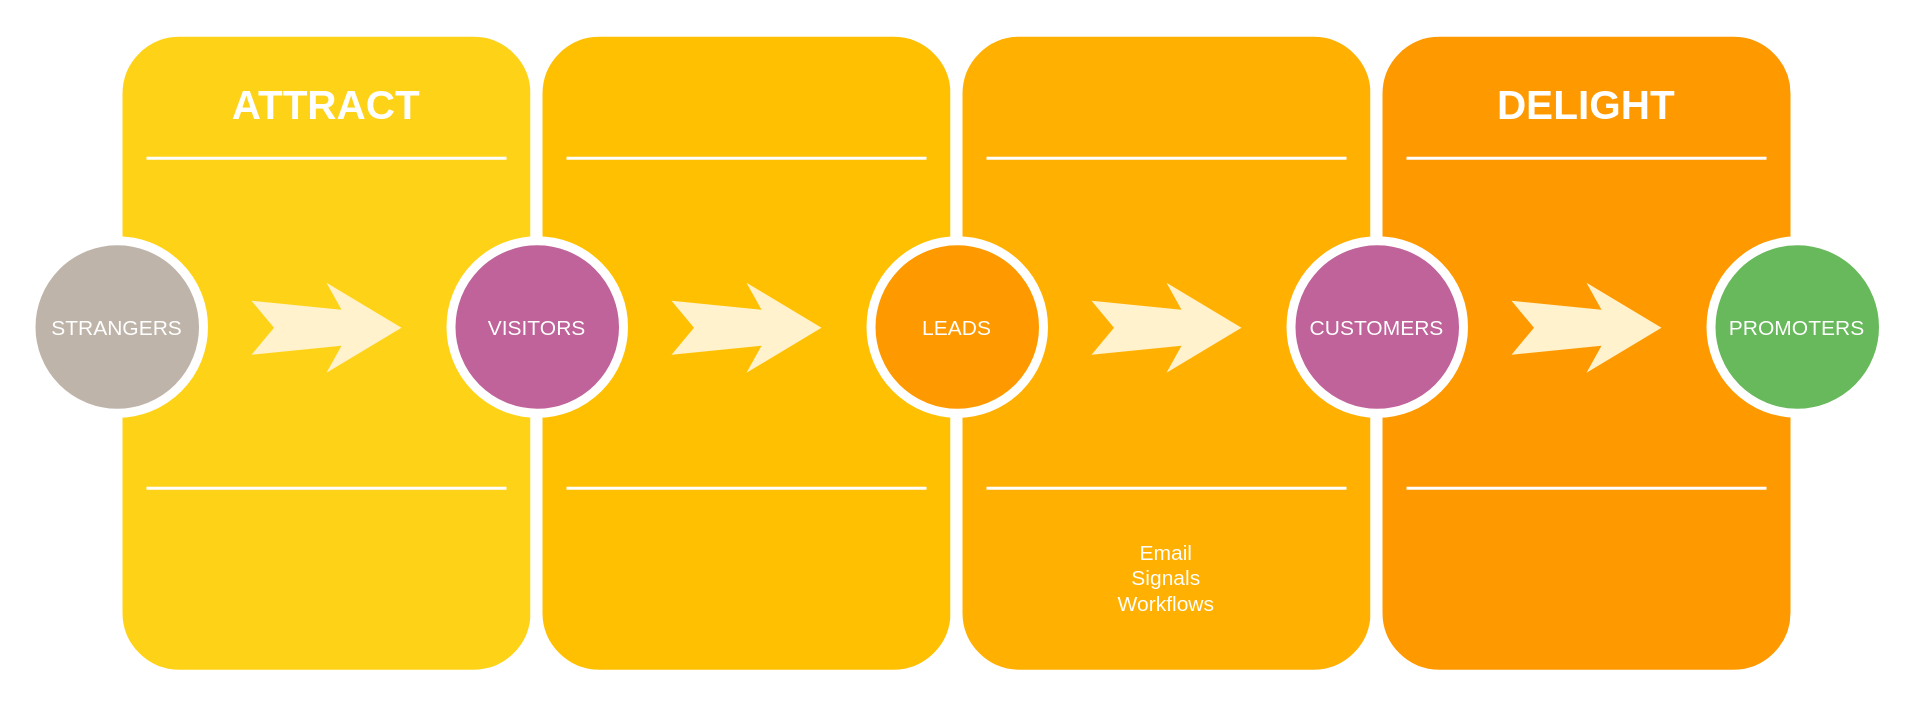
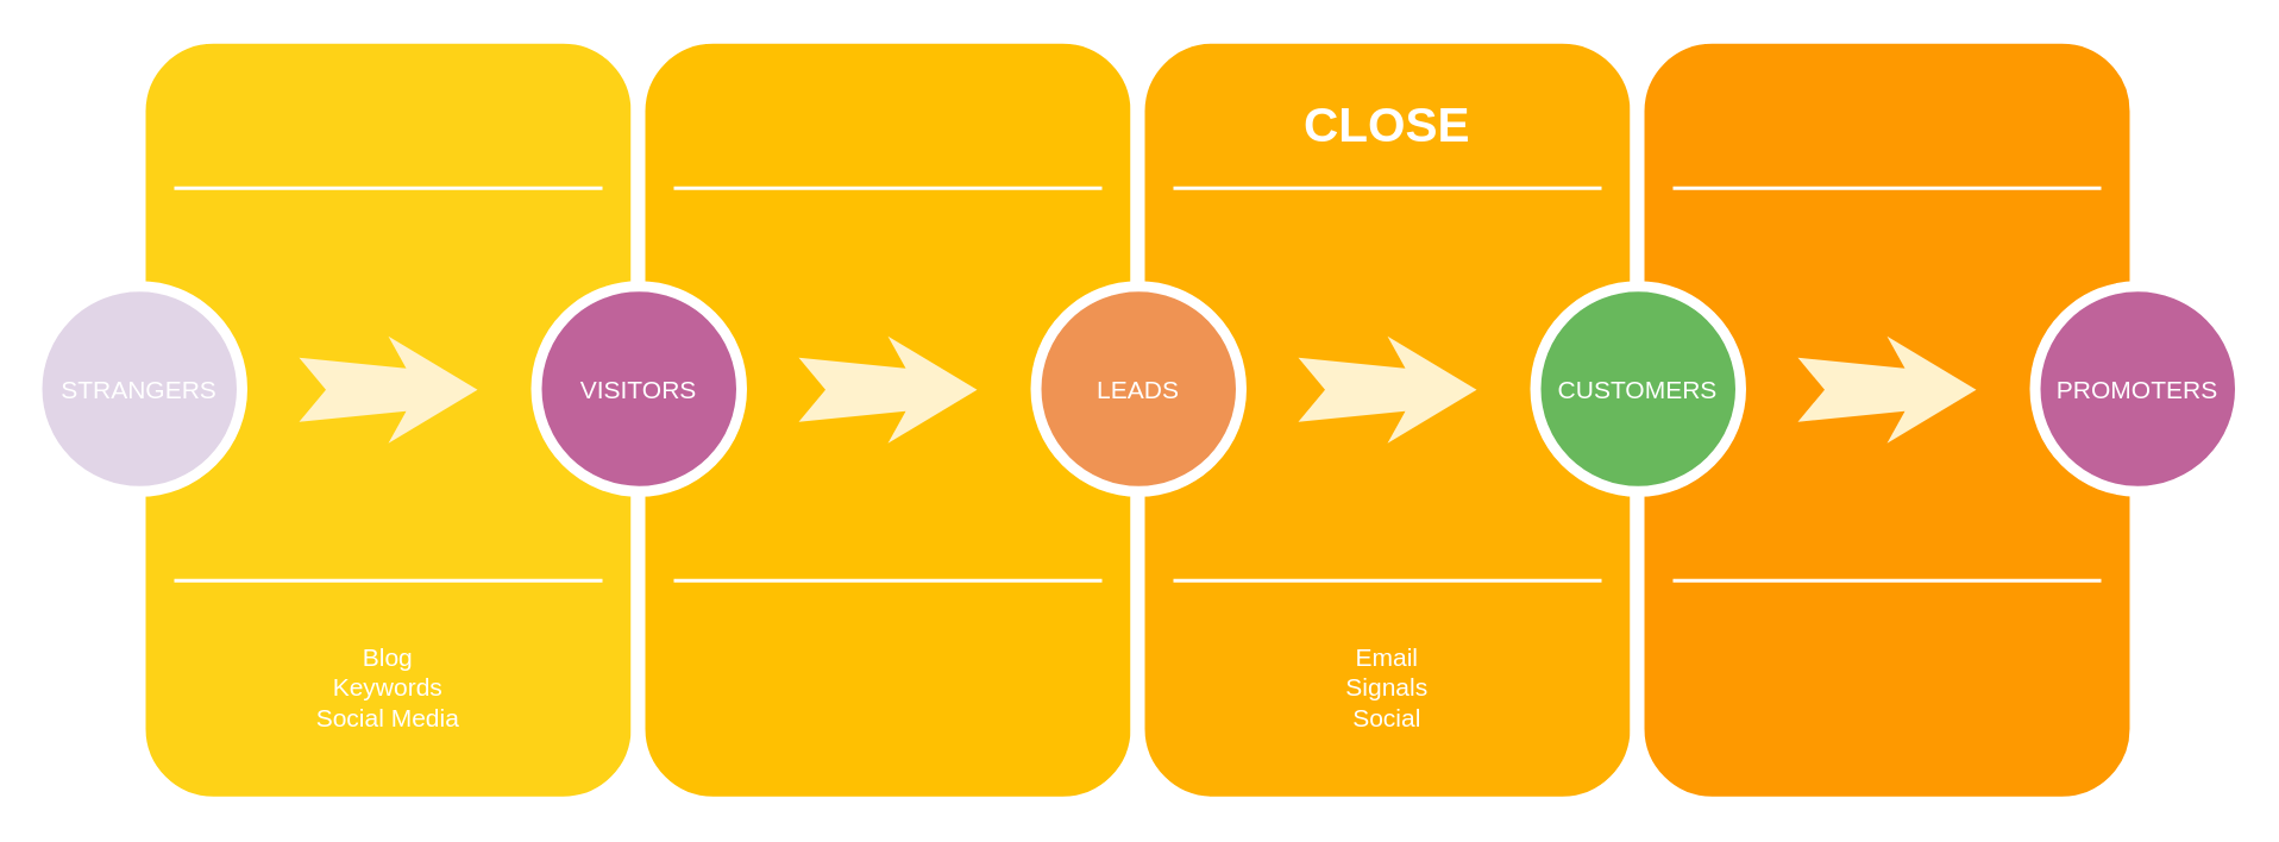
- <mxCell id="3" value="ATTRACT" style="text;html=1;strokeColor=none;fillColor=none;align=center;verticalAlign=middle;whiteSpace=wrap;rounded=0;shadow=0;fontSize=27;fontColor=#FFFFFF;fontStyle=1" vertex="1" parent="1"><mxGeometry x="77" y="40" width="280" height="60" as="geometry" /></mxCell>
+ <mxCell id="15" value="CLOSE" style="text;html=1;strokeColor=none;fillColor=none;align=center;verticalAlign=middle;whiteSpace=wrap;rounded=0;shadow=0;fontSize=27;fontColor=#FFFFFF;fontStyle=1" vertex="1" parent="1"><mxGeometry x="637" y="40" width="280" height="60" as="geometry" /></mxCell>
- <mxCell id="22" value="DELIGHT" style="text;html=1;strokeColor=none;fillColor=none;align=center;verticalAlign=middle;whiteSpace=wrap;rounded=0;shadow=0;fontSize=27;fontColor=#FFFFFF;fontStyle=1" vertex="1" parent="1"><mxGeometry x="917" y="40" width="280" height="60" as="geometry" /></mxCell>
- <mxCell id="7" value="STRANGERS" style="ellipse;whiteSpace=wrap;html=1;rounded=0;shadow=0;strokeWidth=6;fontSize=14;align=center;fillColor=#BFB4A9;strokeColor=#FFFFFF;fontColor=#FFFFFF;" vertex="1" parent="1"><mxGeometry x="20" y="160" width="115" height="115" as="geometry" /></mxCell>
+ <mxCell id="7" value="STRANGERS" style="ellipse;whiteSpace=wrap;html=1;rounded=0;shadow=0;strokeWidth=6;fontSize=14;align=center;fillColor=#e1d5e7;strokeColor=#FFFFFF;fontColor=#FFFFFF;" vertex="1" parent="1"><mxGeometry x="20" y="160" width="115" height="115" as="geometry" /></mxCell>
- <mxCell id="19" value="LEADS" style="ellipse;whiteSpace=wrap;html=1;rounded=0;shadow=0;strokeWidth=6;fontSize=14;align=center;fillColor=#fe9900;strokeColor=#FFFFFF;fontColor=#FFFFFF;" vertex="1" parent="1"><mxGeometry x="580" y="160" width="115" height="115" as="geometry" /></mxCell>
+ <mxCell id="19" value="LEADS" style="ellipse;whiteSpace=wrap;html=1;rounded=0;shadow=0;strokeWidth=6;fontSize=14;align=center;fillColor=#EF9353;strokeColor=#FFFFFF;fontColor=#FFFFFF;" vertex="1" parent="1"><mxGeometry x="580" y="160" width="115" height="115" as="geometry" /></mxCell>
- <mxCell id="25" value="CUSTOMERS" style="ellipse;whiteSpace=wrap;html=1;rounded=0;shadow=0;strokeWidth=6;fontSize=14;align=center;fillColor=#bf639a;strokeColor=#FFFFFF;fontColor=#FFFFFF;" vertex="1" parent="1"><mxGeometry x="860" y="160" width="115" height="115" as="geometry" /></mxCell>
+ <mxCell id="25" value="CUSTOMERS" style="ellipse;whiteSpace=wrap;html=1;rounded=0;shadow=0;strokeWidth=6;fontSize=14;align=center;fillColor=#68B85C;strokeColor=#FFFFFF;fontColor=#FFFFFF;" vertex="1" parent="1"><mxGeometry x="860" y="160" width="115" height="115" as="geometry" /></mxCell>
- <mxCell id="27" value="PROMOTERS" style="ellipse;whiteSpace=wrap;html=1;rounded=0;shadow=0;strokeWidth=6;fontSize=14;align=center;fillColor=#68b85c;strokeColor=#FFFFFF;fontColor=#FFFFFF;" vertex="1" parent="1"><mxGeometry x="1140" y="160" width="115" height="115" as="geometry" /></mxCell>
+ <mxCell id="27" value="PROMOTERS" style="ellipse;whiteSpace=wrap;html=1;rounded=0;shadow=0;strokeWidth=6;fontSize=14;align=center;fillColor=#BF639A;strokeColor=#FFFFFF;fontColor=#FFFFFF;" vertex="1" parent="1"><mxGeometry x="1140" y="160" width="115" height="115" as="geometry" /></mxCell>
+ <mxCell id="4" value="Blog&lt;div&gt;Keywords&lt;/div&gt;&lt;div&gt;Social Media&lt;/div&gt;" style="text;html=1;strokeColor=none;fillColor=none;align=center;verticalAlign=middle;whiteSpace=wrap;rounded=0;shadow=0;fontSize=14;fontColor=#FFFFFF;" vertex="1" parent="1"><mxGeometry x="77" y="340" width="280" height="90" as="geometry" /></mxCell>
- <mxCell id="16" value="Email&lt;div&gt;Signals&lt;/div&gt;&lt;div&gt;Workflows&lt;/div&gt;" style="text;html=1;strokeColor=none;fillColor=none;align=center;verticalAlign=middle;whiteSpace=wrap;rounded=0;shadow=0;fontSize=14;fontColor=#FFFFFF;" vertex="1" parent="1"><mxGeometry x="637" y="340" width="280" height="90" as="geometry" /></mxCell>
+ <mxCell id="16" value="Email&lt;div&gt;Signals&lt;/div&gt;&lt;div&gt;Social&lt;/div&gt;" style="text;html=1;strokeColor=none;fillColor=none;align=center;verticalAlign=middle;whiteSpace=wrap;rounded=0;shadow=0;fontSize=14;fontColor=#FFFFFF;" vertex="1" parent="1"><mxGeometry x="637" y="340" width="280" height="90" as="geometry" /></mxCell>
